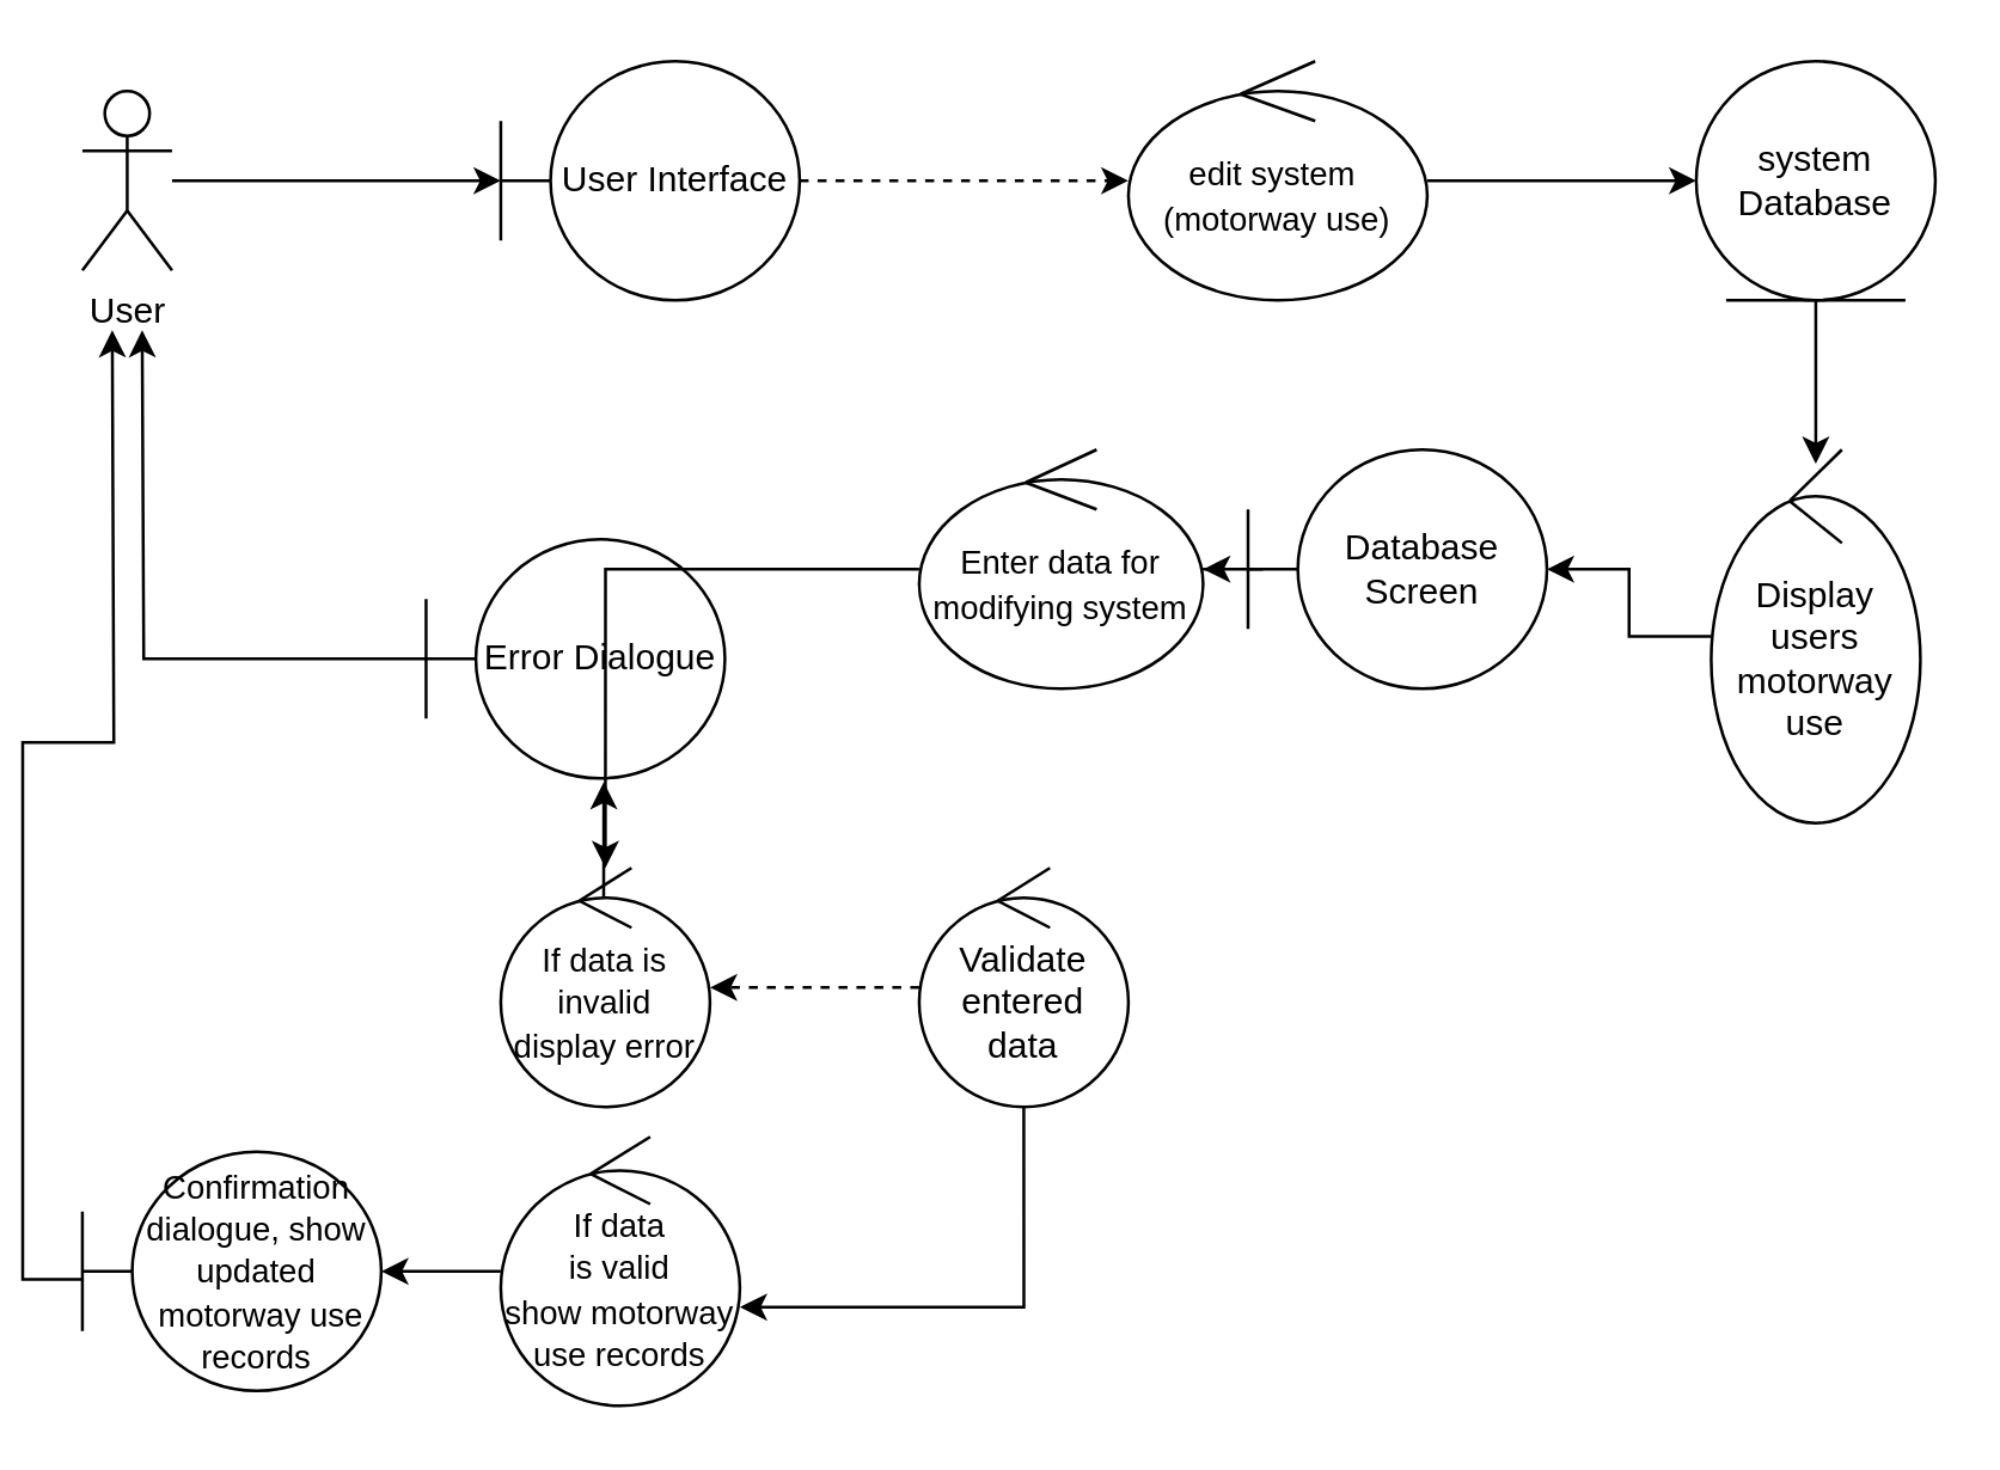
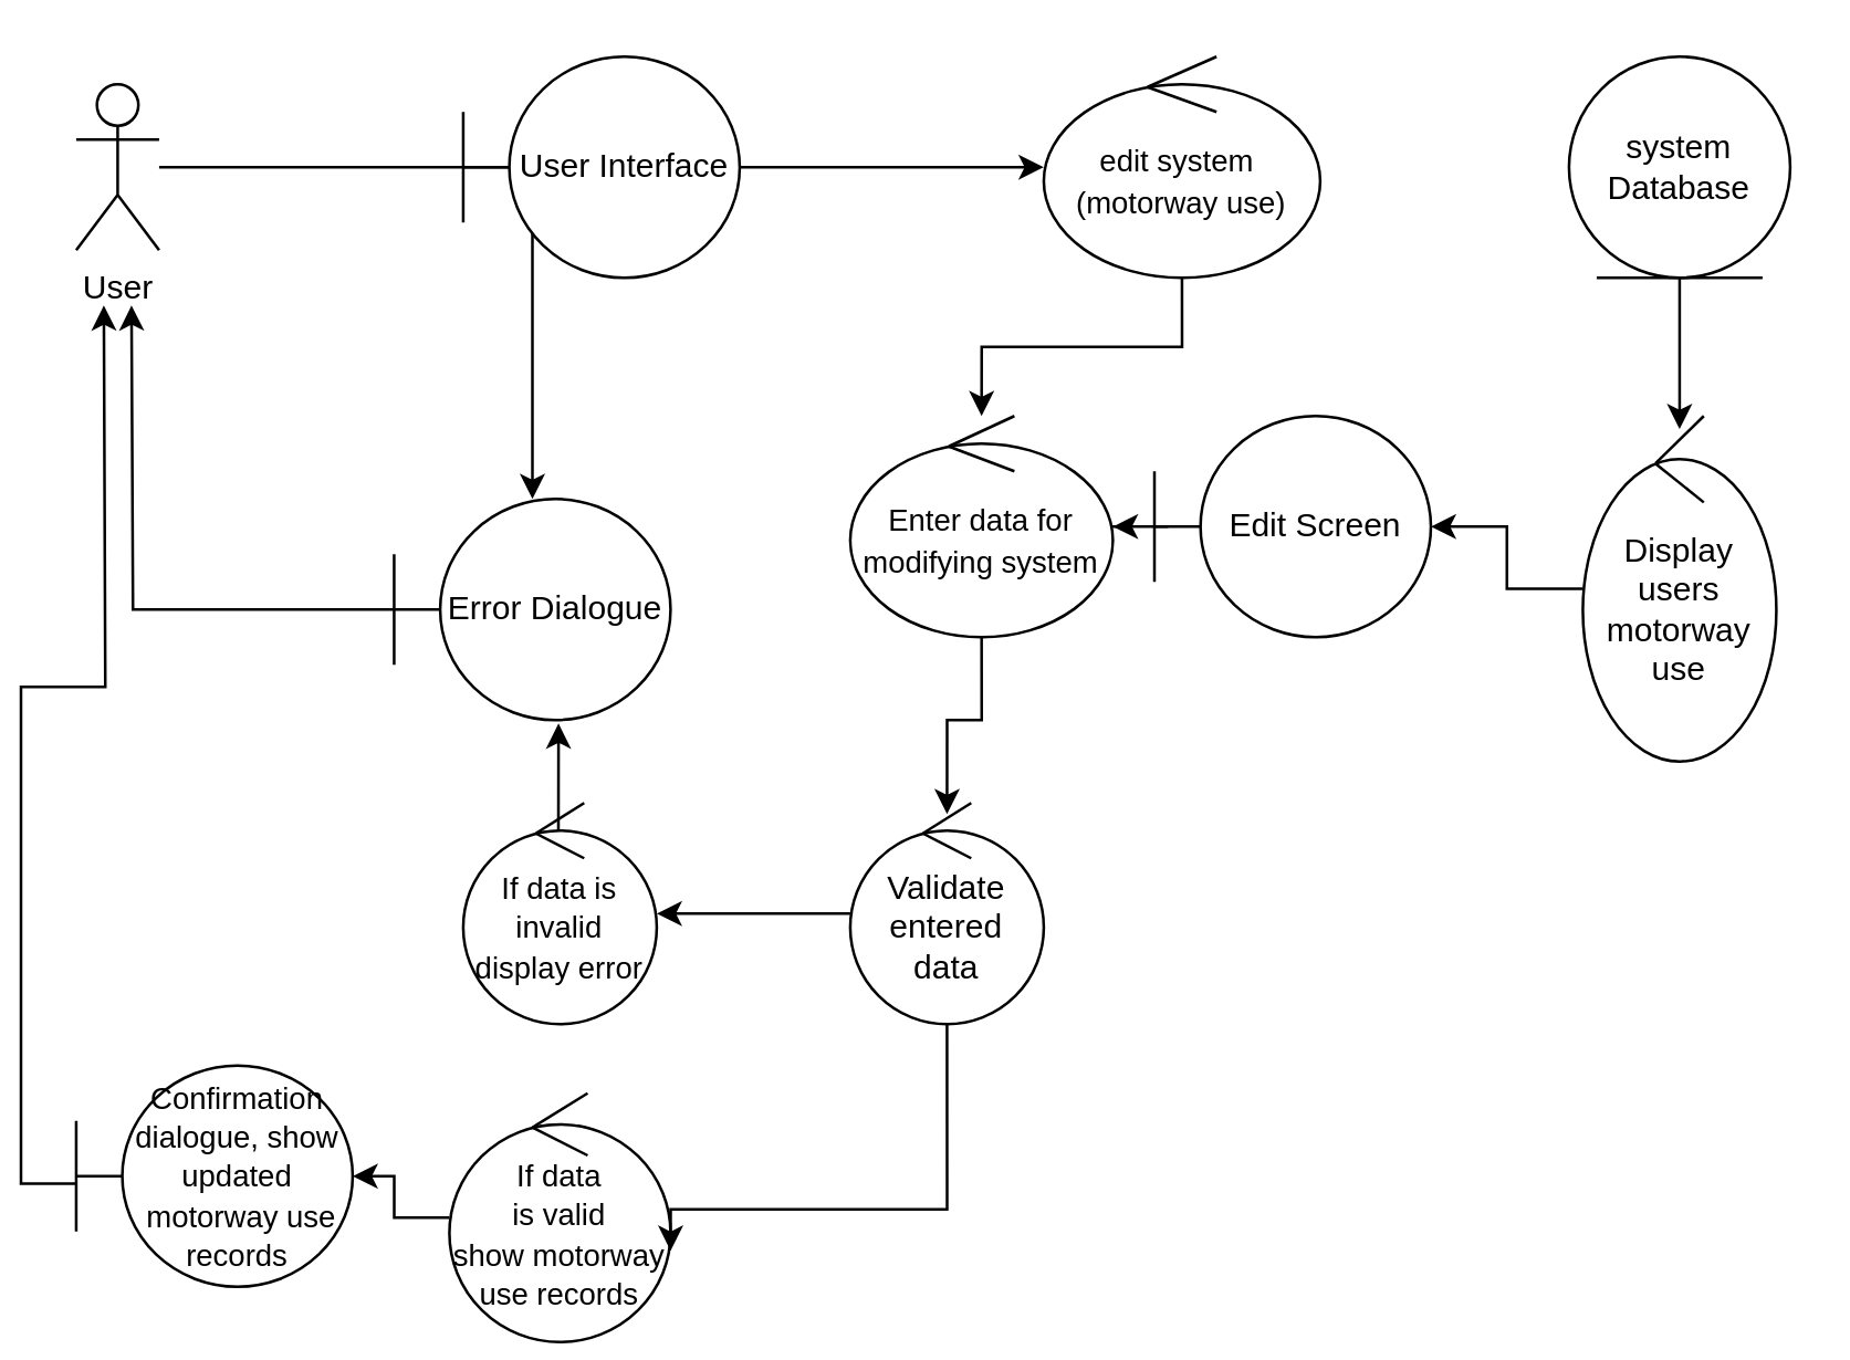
- <mxCell id="2" value="" style="edgeStyle=orthogonalEdgeStyle;rounded=0;orthogonalLoop=1;jettySize=auto;html=1;" parent="1" source="3" target="7" edge="1"><mxGeometry relative="1" as="geometry" /></mxCell>
+ <mxCell id="2" value="" style="edgeStyle=orthogonalEdgeStyle;rounded=0;orthogonalLoop=1;jettySize=auto;html=1;" parent="1" source="3" target="15" edge="1"><mxGeometry relative="1" as="geometry" /></mxCell>
- <mxCell id="6" value="" style="edgeStyle=orthogonalEdgeStyle;rounded=0;orthogonalLoop=1;jettySize=auto;html=1;dashed=1;" parent="1" source="7" target="9" edge="1"><mxGeometry relative="1" as="geometry" /></mxCell>
+ <mxCell id="6" value="" style="edgeStyle=orthogonalEdgeStyle;rounded=0;orthogonalLoop=1;jettySize=auto;html=1;" parent="1" source="7" target="9" edge="1"><mxGeometry relative="1" as="geometry" /></mxCell>
- <mxCell id="8" style="edgeStyle=orthogonalEdgeStyle;rounded=0;orthogonalLoop=1;jettySize=auto;html=1;entryX=0;entryY=0.5;entryDx=0;entryDy=0;" parent="1" source="9" target="5" edge="1"><mxGeometry relative="1" as="geometry" /></mxCell>
+ <mxCell id="8" style="edgeStyle=orthogonalEdgeStyle;rounded=0;orthogonalLoop=1;jettySize=auto;html=1;" parent="1" source="9" target="23" edge="1"><mxGeometry relative="1" as="geometry" /></mxCell>
- <mxCell id="22" style="edgeStyle=orthogonalEdgeStyle;rounded=0;orthogonalLoop=1;jettySize=auto;html=1;" edge="1" parent="1" source="23" target="13"><mxGeometry relative="1" as="geometry" /></mxCell>
+ <mxCell id="22" style="edgeStyle=orthogonalEdgeStyle;rounded=0;orthogonalLoop=1;jettySize=auto;html=1;entryX=0.5;entryY=0.05;entryDx=0;entryDy=0;entryPerimeter=0;" edge="1" parent="1" source="23" target="26"><mxGeometry relative="1" as="geometry" /></mxCell>
- <mxCell id="21" value="Database Screen" style="shape=umlBoundary;whiteSpace=wrap;html=1;" vertex="1" parent="1"><mxGeometry x="411" y="150" width="100" height="80" as="geometry" /></mxCell>
+ <mxCell id="21" value="Edit Screen" style="shape=umlBoundary;whiteSpace=wrap;html=1;" vertex="1" parent="1"><mxGeometry x="411" y="150" width="100" height="80" as="geometry" /></mxCell>
- <mxCell id="25" style="edgeStyle=orthogonalEdgeStyle;rounded=0;orthogonalLoop=1;jettySize=auto;html=1;entryX=1;entryY=0.5;entryDx=0;entryDy=0;entryPerimeter=0;dashed=1;" edge="1" parent="1" source="26" target="13"><mxGeometry relative="1" as="geometry" /></mxCell>
+ <mxCell id="25" style="edgeStyle=orthogonalEdgeStyle;rounded=0;orthogonalLoop=1;jettySize=auto;html=1;entryX=1;entryY=0.5;entryDx=0;entryDy=0;entryPerimeter=0;" edge="1" parent="1" source="26" target="13"><mxGeometry relative="1" as="geometry" /></mxCell>
- <mxCell id="17" value="&lt;font style=&quot;font-size: 11px&quot;&gt;If data&lt;br&gt;is valid&lt;br&gt;show motorway use records&lt;br&gt;&lt;/font&gt;" style="ellipse;shape=umlControl;whiteSpace=wrap;html=1;" parent="1" vertex="1"><mxGeometry x="160.97" y="380" width="80" height="90" as="geometry" /></mxCell>
+ <mxCell id="17" value="&lt;font style=&quot;font-size: 11px&quot;&gt;If data&lt;br&gt;is valid&lt;br&gt;show motorway use records&lt;br&gt;&lt;/font&gt;" style="ellipse;shape=umlControl;whiteSpace=wrap;html=1;" parent="1" vertex="1"><mxGeometry x="155.97" y="395" width="80" height="90" as="geometry" /></mxCell>
